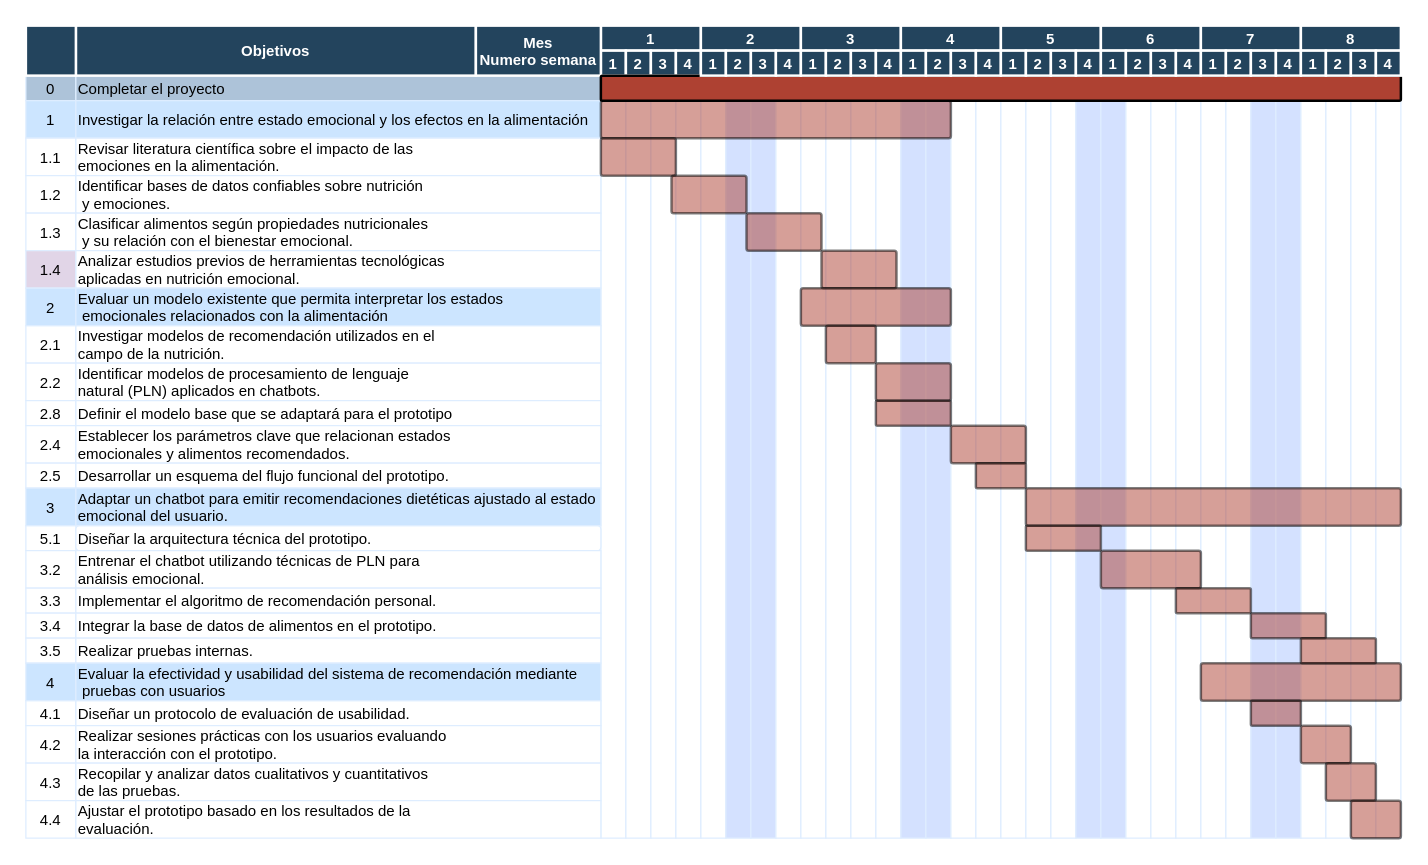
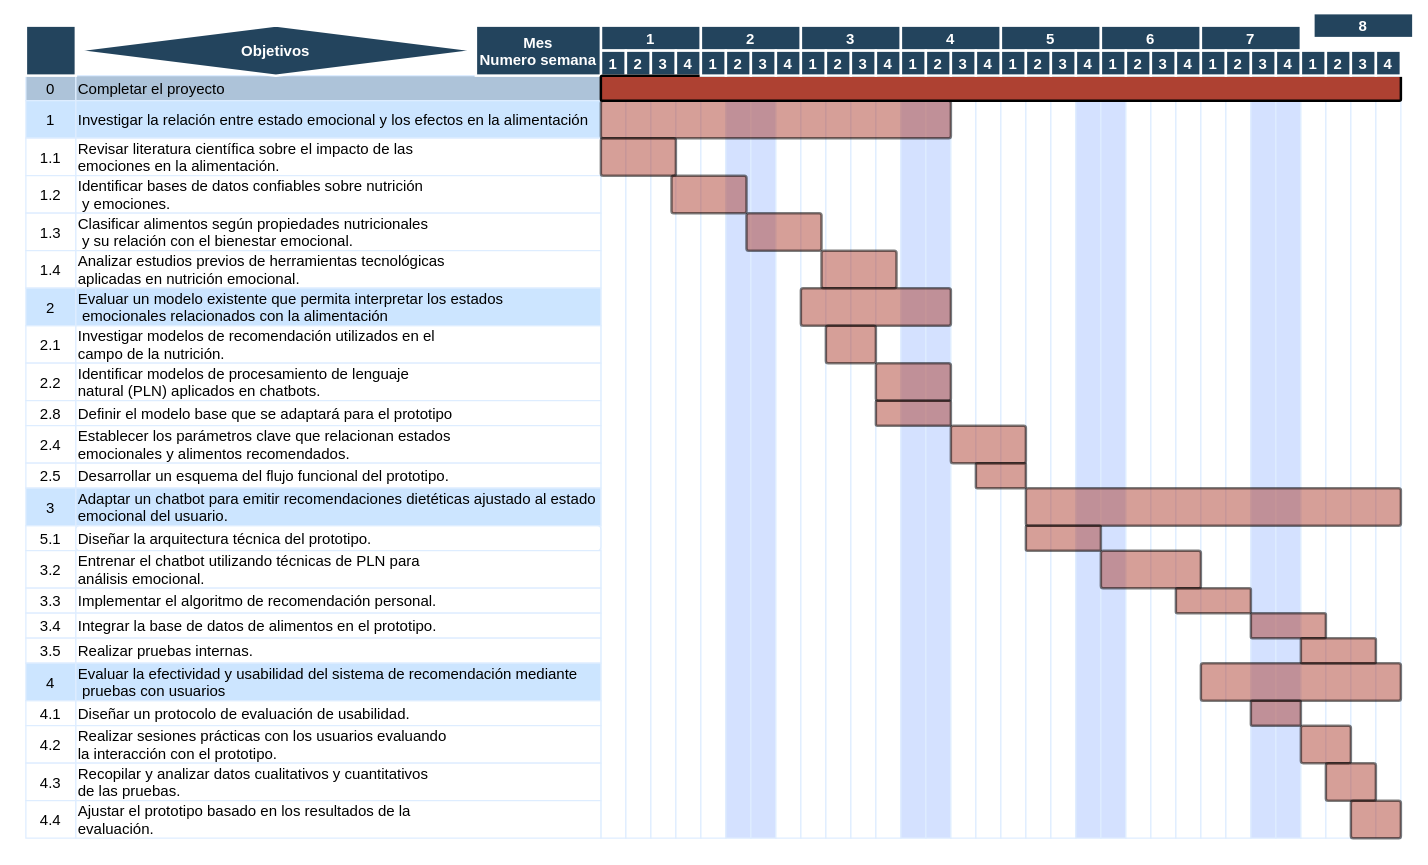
- <mxCell id="120" value="8" style="fillColor=#23445D;strokeColor=#FFFFFF;strokeWidth=2;fontColor=#FFFFFF;fontStyle=1" parent="1" vertex="1"><mxGeometry x="1040" y="20" width="80" height="20" as="geometry" /></mxCell>
+ <mxCell id="120" value="8" style="fillColor=#23445D;strokeColor=#FFFFFF;strokeWidth=2;fontColor=#FFFFFF;fontStyle=1" parent="1" vertex="1"><mxGeometry x="1050" y="10" width="80" height="20" as="geometry" /></mxCell>
- <mxCell id="77" value="Objetivos" style="fillColor=#23445D;strokeColor=#FFFFFF;strokeWidth=2;fontColor=#FFFFFF;fontStyle=1" parent="1" vertex="1"><mxGeometry x="60" y="20" width="320" height="40" as="geometry" /></mxCell>
+ <mxCell id="77" value="Objetivos" style="rhombus;fillColor=#23445D;strokeColor=#FFFFFF;strokeWidth=2;fontColor=#FFFFFF;fontStyle=1;" parent="1" vertex="1"><mxGeometry x="60" y="20" width="320" height="40" as="geometry" /></mxCell>
- <mxCell id="13" value="1.4" style="strokeColor=#DEEDFF;fillColor=#e1d5e7;" parent="1" vertex="1"><mxGeometry x="20" y="200" width="40" height="30" as="geometry" /></mxCell>
+ <mxCell id="13" value="1.4" style="strokeColor=#DEEDFF" parent="1" vertex="1"><mxGeometry x="20" y="200" width="40" height="30" as="geometry" /></mxCell>
